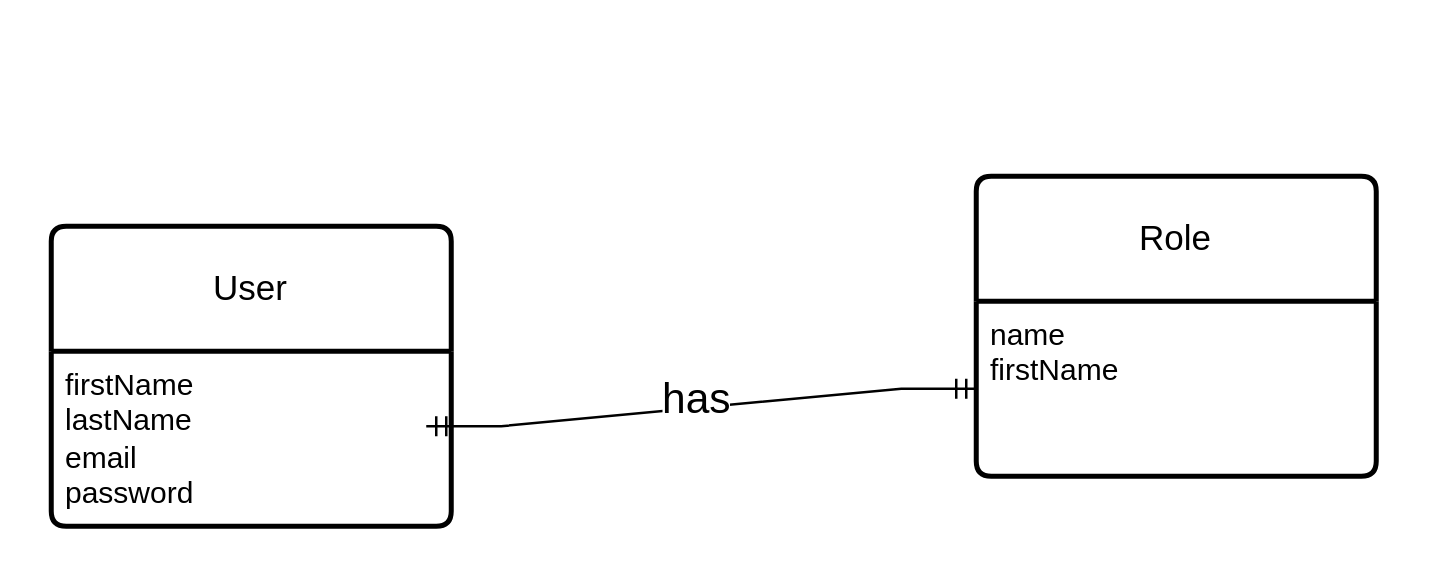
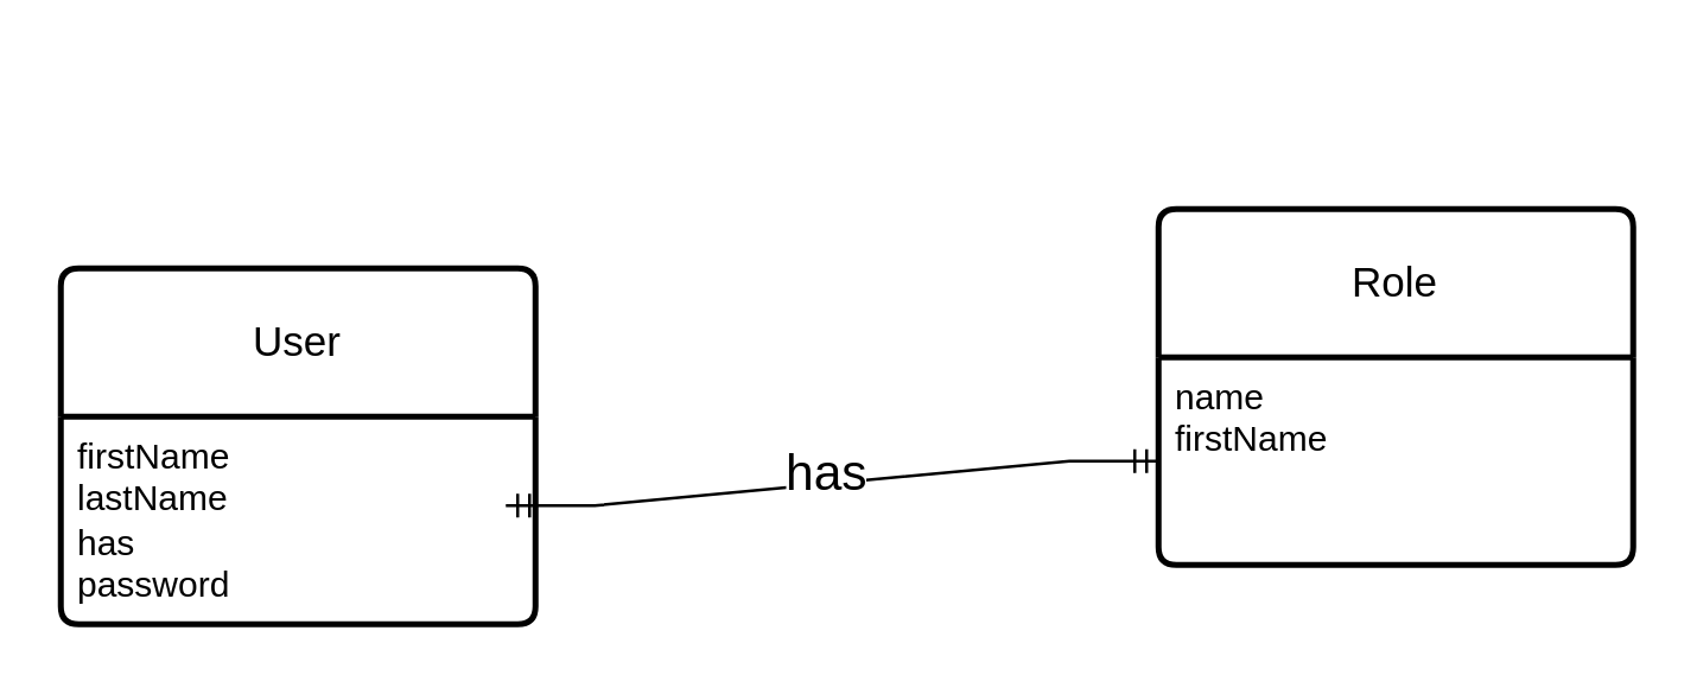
- <mxCell id="3" value="firstName&lt;div&gt;lastName&lt;/div&gt;&lt;div&gt;email&lt;/div&gt;&lt;div&gt;password&lt;/div&gt;" style="align=left;strokeColor=none;fillColor=none;spacingLeft=4;spacingRight=4;fontSize=12;verticalAlign=top;resizable=0;rotatable=0;part=1;html=1;whiteSpace=wrap;" vertex="1" parent="2"><mxGeometry y="50" width="160" height="70" as="geometry" /></mxCell>
+ <mxCell id="3" value="firstName&lt;div&gt;lastName&lt;/div&gt;&lt;div&gt;has&lt;/div&gt;&lt;div&gt;password&lt;/div&gt;" style="align=left;strokeColor=none;fillColor=none;spacingLeft=4;spacingRight=4;fontSize=12;verticalAlign=top;resizable=0;rotatable=0;part=1;html=1;whiteSpace=wrap;" vertex="1" parent="2"><mxGeometry y="50" width="160" height="70" as="geometry" /></mxCell>
